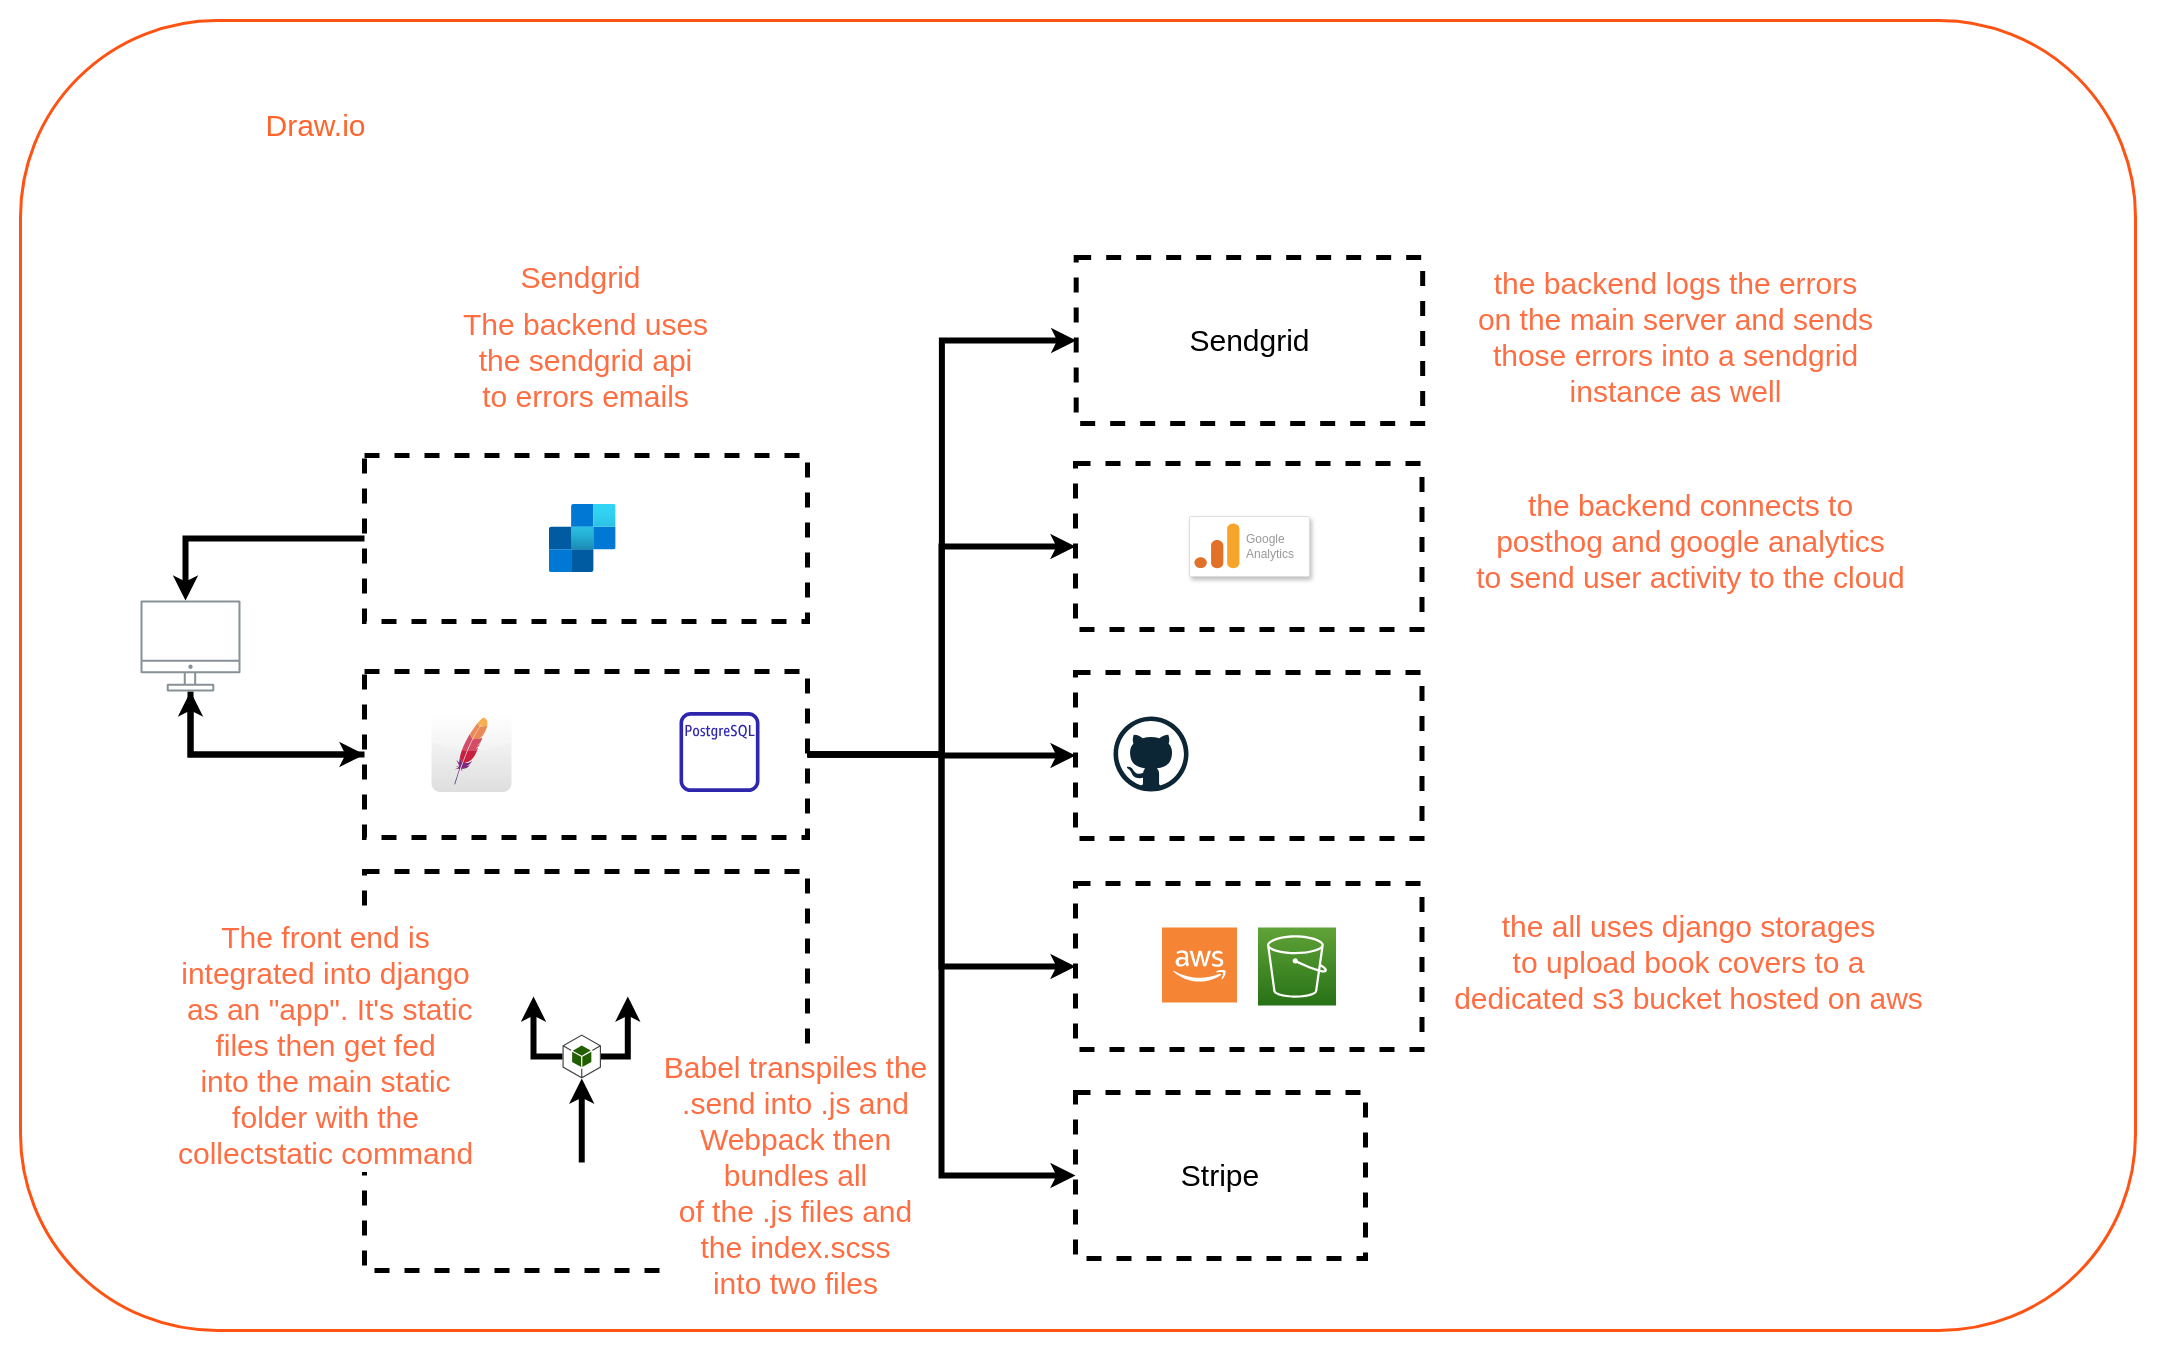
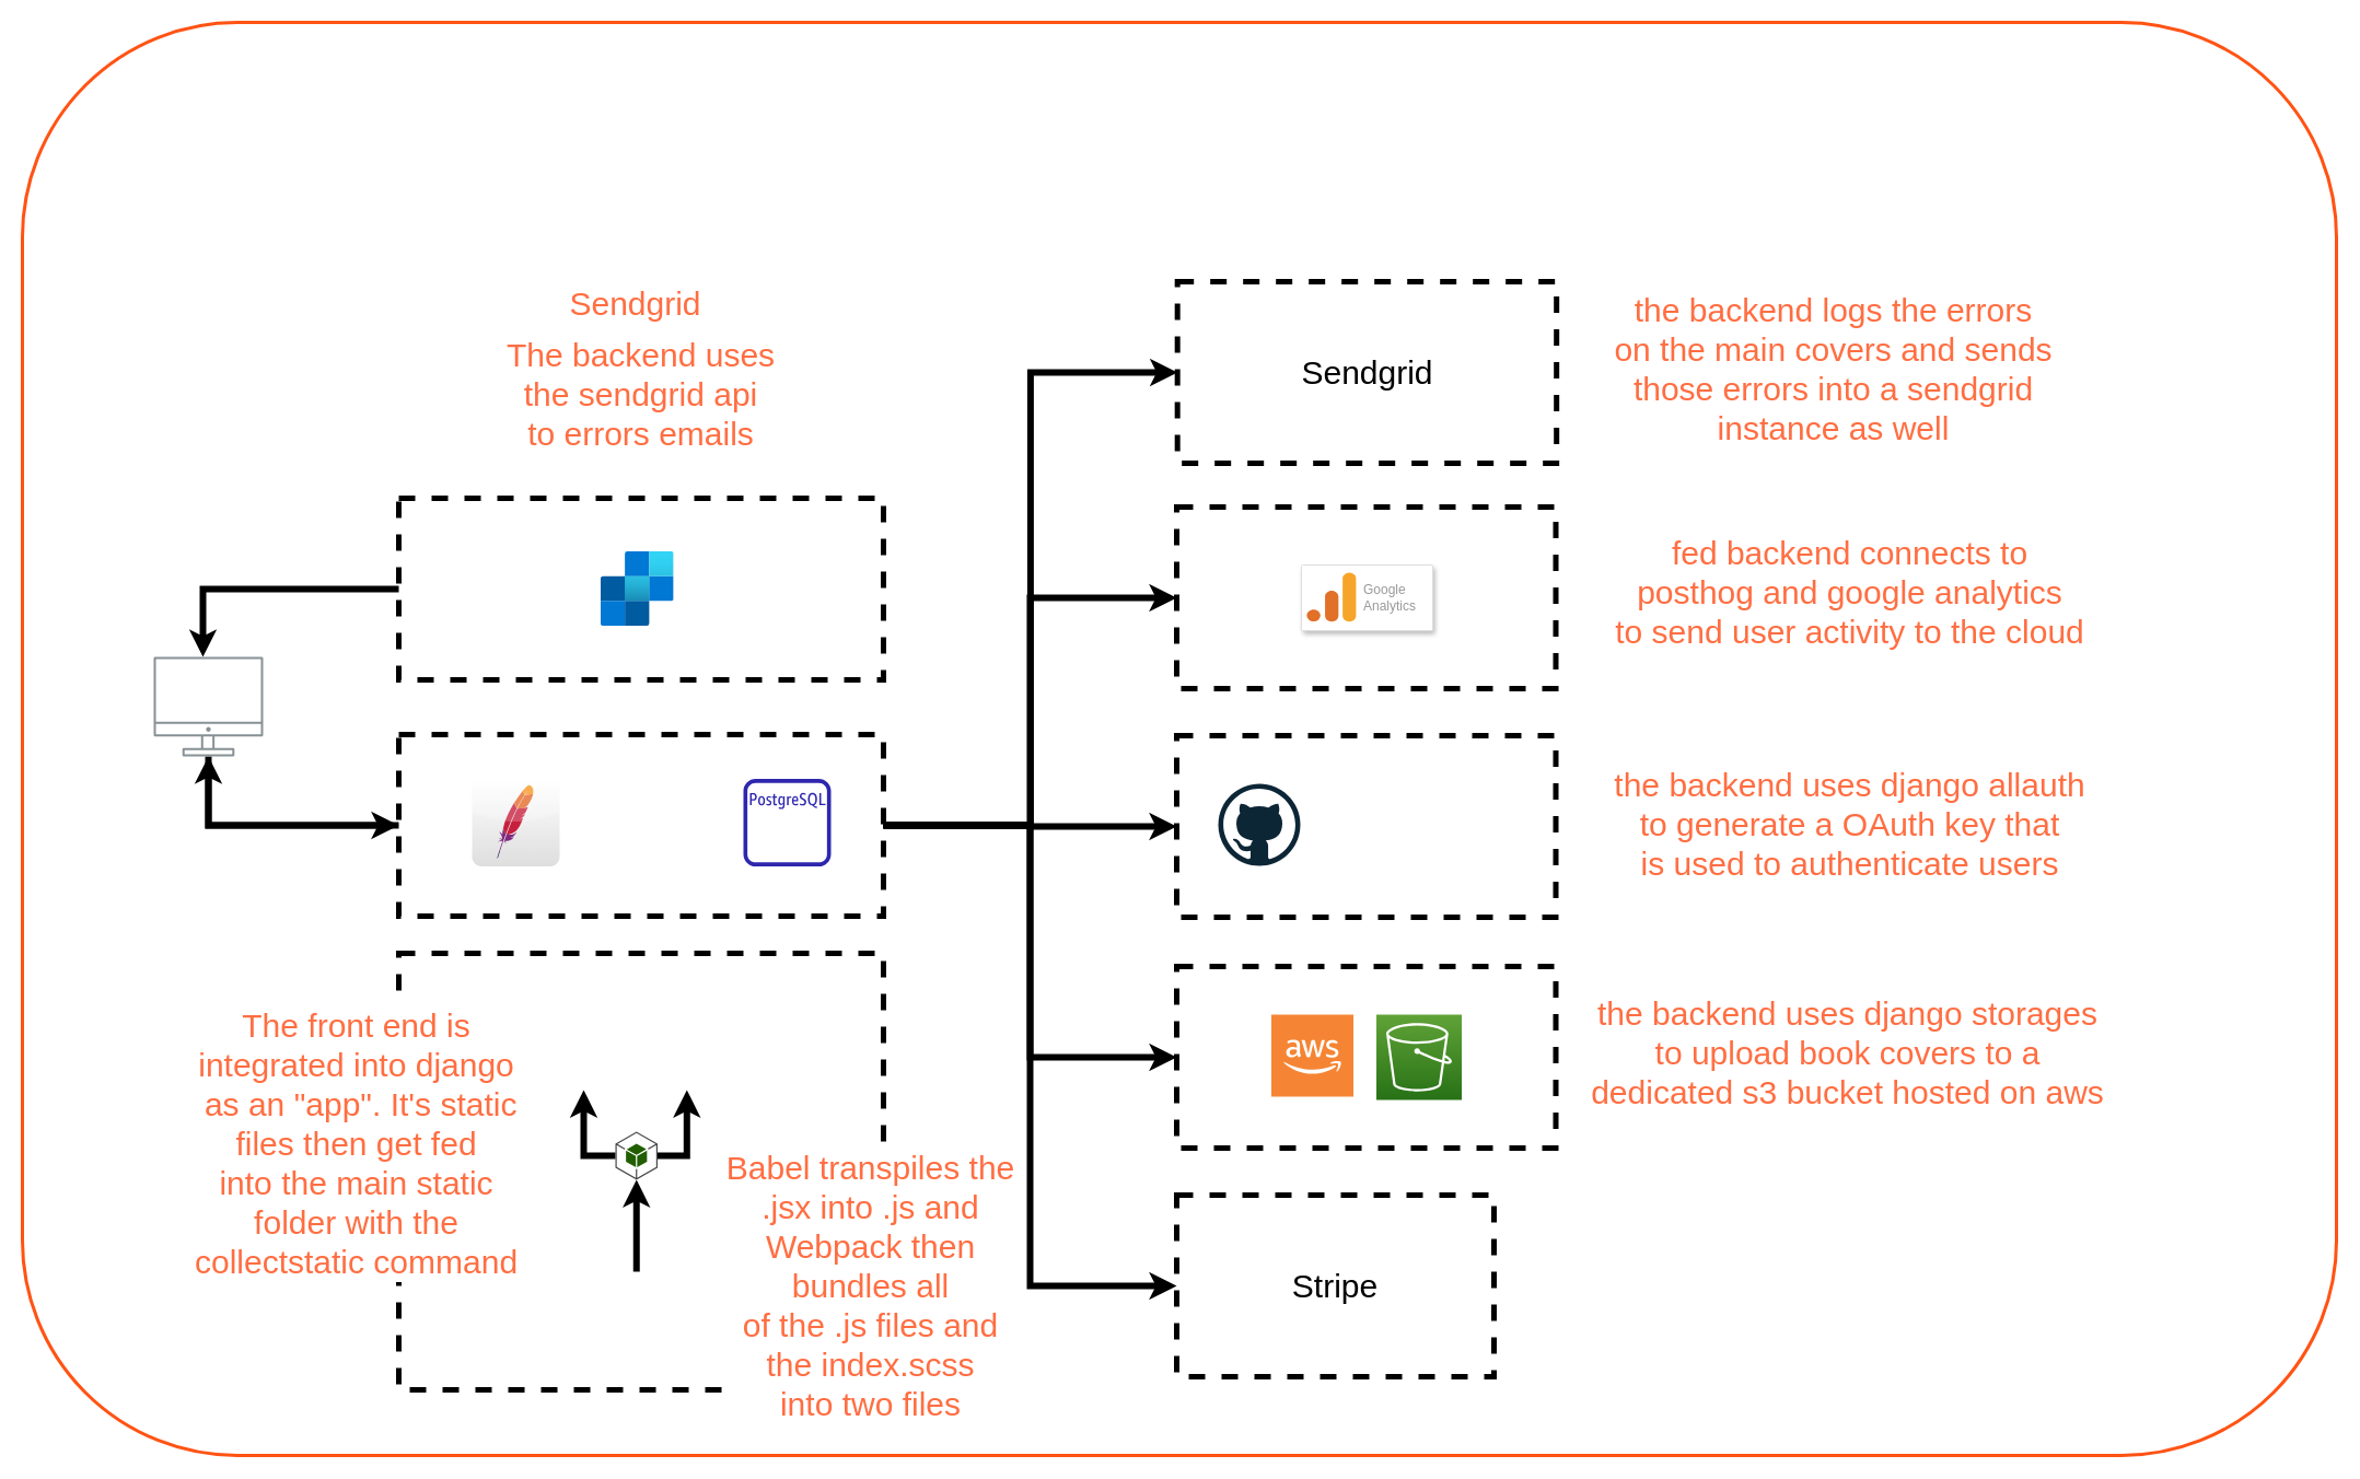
- <mxCell id="21" value="&lt;font color=&quot;#FF642B&quot;&gt;Draw.io&lt;/font&gt;" style="text;html=1;align=center;verticalAlign=middle;resizable=0;points=[];autosize=1;strokeColor=none;fillColor=none;fontSize=30;" parent="1" vertex="1"><mxGeometry x="255" y="100" width="120" height="50" as="geometry" /></mxCell>
- <mxCell id="46" value="&lt;div&gt;the backend logs the errors &lt;br&gt;&lt;/div&gt;&lt;div&gt;on the main server and sends&lt;/div&gt;&lt;div&gt;those errors into a sendgrid &lt;br&gt;&lt;/div&gt;&lt;div&gt;instance as well&lt;br&gt;&lt;/div&gt;" style="text;html=1;align=center;verticalAlign=middle;resizable=0;points=[];autosize=1;strokeColor=none;fillColor=none;fontSize=30;fontColor=#FF6E42;labelBackgroundColor=default;" parent="1" vertex="1"><mxGeometry x="1465" y="257" width="420" height="160" as="geometry" /></mxCell>
+ <mxCell id="46" value="&lt;div&gt;the backend logs the errors &lt;br&gt;&lt;/div&gt;&lt;div&gt;on the main covers and sends&lt;/div&gt;&lt;div&gt;those errors into a sendgrid &lt;br&gt;&lt;/div&gt;&lt;div&gt;instance as well&lt;br&gt;&lt;/div&gt;" style="text;html=1;align=center;verticalAlign=middle;resizable=0;points=[];autosize=1;strokeColor=none;fillColor=none;fontSize=30;fontColor=#FF6E42;labelBackgroundColor=default;" parent="1" vertex="1"><mxGeometry x="1465" y="257" width="420" height="160" as="geometry" /></mxCell>
- <mxCell id="44" value="&lt;div&gt;the backend connects to&lt;/div&gt;&lt;div&gt;posthog and google analytics&lt;/div&gt;&lt;div&gt;to send user activity to the cloud&lt;br&gt;&lt;/div&gt;&lt;div&gt;&lt;br&gt;&lt;/div&gt;" style="text;html=1;align=center;verticalAlign=middle;resizable=0;points=[];autosize=1;strokeColor=none;fillColor=none;fontSize=30;fontColor=#FF6E42;labelBackgroundColor=default;" parent="1" vertex="1"><mxGeometry x="1465" y="479" width="450" height="160" as="geometry" /></mxCell>
+ <mxCell id="44" value="&lt;div&gt;fed backend connects to&lt;/div&gt;&lt;div&gt;posthog and google analytics&lt;/div&gt;&lt;div&gt;to send user activity to the cloud&lt;br&gt;&lt;/div&gt;&lt;div&gt;&lt;br&gt;&lt;/div&gt;" style="text;html=1;align=center;verticalAlign=middle;resizable=0;points=[];autosize=1;strokeColor=none;fillColor=none;fontSize=30;fontColor=#FF6E42;labelBackgroundColor=default;" parent="1" vertex="1"><mxGeometry x="1465" y="479" width="450" height="160" as="geometry" /></mxCell>
+ <mxCell id="43" value="&lt;div&gt;the backend uses django allauth&lt;br&gt;&lt;/div&gt;&lt;div&gt;to generate a OAuth key that &lt;br&gt;&lt;/div&gt;&lt;div&gt;is used to authenticate users&lt;br&gt;&lt;/div&gt;&lt;div&gt;&lt;br&gt;&lt;/div&gt;" style="text;html=1;align=center;verticalAlign=middle;resizable=0;points=[];autosize=1;strokeColor=none;fillColor=none;fontSize=30;fontColor=#FF6E42;labelBackgroundColor=default;" parent="1" vertex="1"><mxGeometry x="1465" y="691" width="450" height="160" as="geometry" /></mxCell>
- <mxCell id="6" value="&lt;div&gt;the all uses django storages &lt;br&gt;&lt;/div&gt;&lt;div&gt;to upload book covers to a &lt;br&gt;&lt;/div&gt;&lt;div&gt;dedicated s3 bucket hosted on aws &lt;br&gt;&lt;/div&gt;&lt;div&gt;&lt;br&gt;&lt;/div&gt;" style="text;html=1;align=center;verticalAlign=middle;resizable=0;points=[];autosize=1;strokeColor=none;fillColor=none;fontSize=30;fontColor=#FF6E42;labelBackgroundColor=default;" parent="1" vertex="1"><mxGeometry x="1443" y="900" width="490" height="160" as="geometry" /></mxCell>
+ <mxCell id="6" value="&lt;div&gt;the backend uses django storages &lt;br&gt;&lt;/div&gt;&lt;div&gt;to upload book covers to a &lt;br&gt;&lt;/div&gt;&lt;div&gt;dedicated s3 bucket hosted on aws &lt;br&gt;&lt;/div&gt;&lt;div&gt;&lt;br&gt;&lt;/div&gt;" style="text;html=1;align=center;verticalAlign=middle;resizable=0;points=[];autosize=1;strokeColor=none;fillColor=none;fontSize=30;fontColor=#FF6E42;labelBackgroundColor=default;" parent="1" vertex="1"><mxGeometry x="1443" y="900" width="490" height="160" as="geometry" /></mxCell>
- <mxCell id="30" value="&lt;div style=&quot;font-size: 30px;&quot;&gt;&lt;font style=&quot;font-size: 30px;&quot; color=&quot;#FF6E42&quot;&gt;Babel transpiles the &lt;br&gt;&lt;/font&gt;&lt;/div&gt;&lt;div style=&quot;font-size: 30px;&quot;&gt;&lt;font style=&quot;font-size: 30px;&quot; color=&quot;#FF6E42&quot;&gt;.send into .js and &lt;br&gt;&lt;/font&gt;&lt;/div&gt;&lt;div style=&quot;font-size: 30px;&quot;&gt;&lt;font style=&quot;font-size: 30px;&quot; color=&quot;#FF6E42&quot;&gt;Webpack then &lt;br&gt;&lt;/font&gt;&lt;/div&gt;&lt;div style=&quot;font-size: 30px;&quot;&gt;&lt;font style=&quot;font-size: 30px;&quot; color=&quot;#FF6E42&quot;&gt;bundles all &lt;br&gt;&lt;/font&gt;&lt;/div&gt;&lt;div style=&quot;font-size: 30px;&quot;&gt;&lt;font style=&quot;font-size: 30px;&quot; color=&quot;#FF6E42&quot;&gt;of the .js files and &lt;br&gt;&lt;/font&gt;&lt;/div&gt;&lt;div style=&quot;font-size: 30px;&quot;&gt;&lt;font style=&quot;font-size: 30px;&quot; color=&quot;#FF6E42&quot;&gt;the index.scss &lt;br&gt;&lt;/font&gt;&lt;/div&gt;&lt;div style=&quot;font-size: 30px;&quot;&gt;&lt;font style=&quot;font-size: 30px;&quot; color=&quot;#FF6E42&quot;&gt;into two files&lt;/font&gt;&lt;/div&gt;" style="text;html=1;align=center;verticalAlign=middle;resizable=0;points=[];autosize=1;strokeColor=none;fillColor=none;fontColor=#FF6E42;labelBackgroundColor=default;" parent="1" vertex="1"><mxGeometry x="650.25" y="1040" width="290" height="270" as="geometry" /></mxCell>
+ <mxCell id="30" value="&lt;div style=&quot;font-size: 30px;&quot;&gt;&lt;font style=&quot;font-size: 30px;&quot; color=&quot;#FF6E42&quot;&gt;Babel transpiles the &lt;br&gt;&lt;/font&gt;&lt;/div&gt;&lt;div style=&quot;font-size: 30px;&quot;&gt;&lt;font style=&quot;font-size: 30px;&quot; color=&quot;#FF6E42&quot;&gt;.jsx into .js and &lt;br&gt;&lt;/font&gt;&lt;/div&gt;&lt;div style=&quot;font-size: 30px;&quot;&gt;&lt;font style=&quot;font-size: 30px;&quot; color=&quot;#FF6E42&quot;&gt;Webpack then &lt;br&gt;&lt;/font&gt;&lt;/div&gt;&lt;div style=&quot;font-size: 30px;&quot;&gt;&lt;font style=&quot;font-size: 30px;&quot; color=&quot;#FF6E42&quot;&gt;bundles all &lt;br&gt;&lt;/font&gt;&lt;/div&gt;&lt;div style=&quot;font-size: 30px;&quot;&gt;&lt;font style=&quot;font-size: 30px;&quot; color=&quot;#FF6E42&quot;&gt;of the .js files and &lt;br&gt;&lt;/font&gt;&lt;/div&gt;&lt;div style=&quot;font-size: 30px;&quot;&gt;&lt;font style=&quot;font-size: 30px;&quot; color=&quot;#FF6E42&quot;&gt;the index.scss &lt;br&gt;&lt;/font&gt;&lt;/div&gt;&lt;div style=&quot;font-size: 30px;&quot;&gt;&lt;font style=&quot;font-size: 30px;&quot; color=&quot;#FF6E42&quot;&gt;into two files&lt;/font&gt;&lt;/div&gt;" style="text;html=1;align=center;verticalAlign=middle;resizable=0;points=[];autosize=1;strokeColor=none;fillColor=none;fontColor=#FF6E42;labelBackgroundColor=default;" parent="1" vertex="1"><mxGeometry x="650.25" y="1040" width="290" height="270" as="geometry" /></mxCell>
